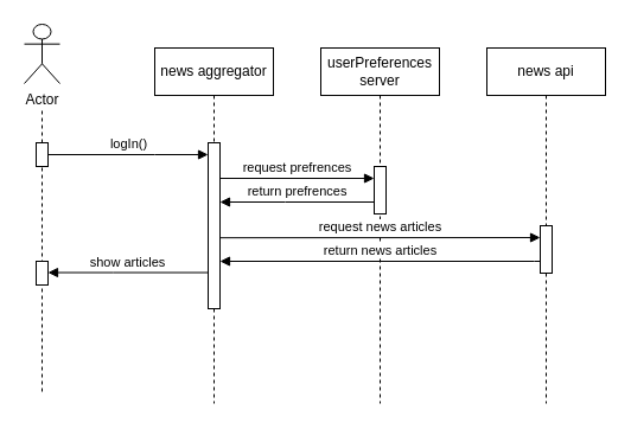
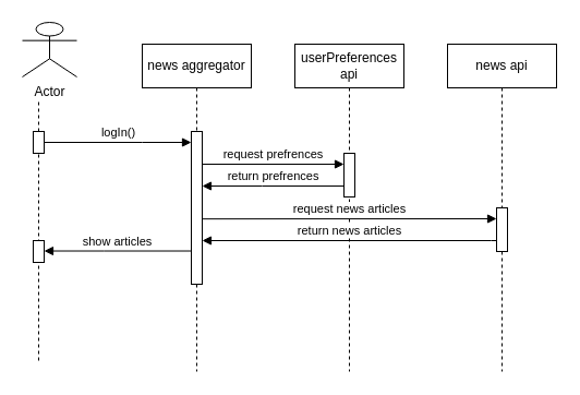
- <mxCell id="6" value="Actor" style="shape=umlActor;verticalLabelPosition=bottom;verticalAlign=top;html=1;outlineConnect=0;" vertex="1" parent="1"><mxGeometry x="20" y="20" width="30" height="50" as="geometry" /></mxCell>
+ <mxCell id="6" value="Actor" style="shape=umlActor;verticalLabelPosition=bottom;verticalAlign=top;html=1;outlineConnect=0;" vertex="1" parent="1"><mxGeometry x="20" y="20" width="50" height="50" as="geometry" /></mxCell>
- <mxCell id="8" value="userPreferences server" style="shape=umlLifeline;perimeter=lifelinePerimeter;whiteSpace=wrap;html=1;container=0;dropTarget=0;collapsible=0;recursiveResize=0;outlineConnect=0;portConstraint=eastwest;newEdgeStyle={&quot;edgeStyle&quot;:&quot;elbowEdgeStyle&quot;,&quot;elbow&quot;:&quot;vertical&quot;,&quot;curved&quot;:0,&quot;rounded&quot;:0};" vertex="1" parent="1"><mxGeometry x="270" y="40" width="100" height="300" as="geometry" /></mxCell>
+ <mxCell id="8" value="userPreferences api" style="shape=umlLifeline;perimeter=lifelinePerimeter;whiteSpace=wrap;html=1;container=0;dropTarget=0;collapsible=0;recursiveResize=0;outlineConnect=0;portConstraint=eastwest;newEdgeStyle={&quot;edgeStyle&quot;:&quot;elbowEdgeStyle&quot;,&quot;elbow&quot;:&quot;vertical&quot;,&quot;curved&quot;:0,&quot;rounded&quot;:0};" vertex="1" parent="1"><mxGeometry x="270" y="40" width="100" height="300" as="geometry" /></mxCell>
